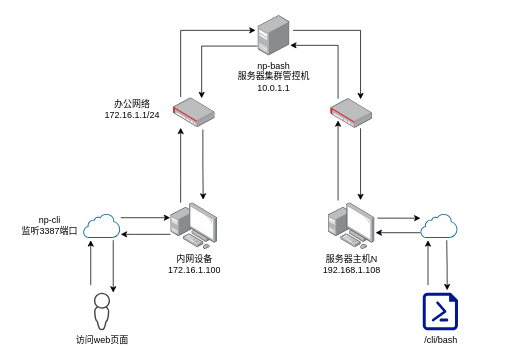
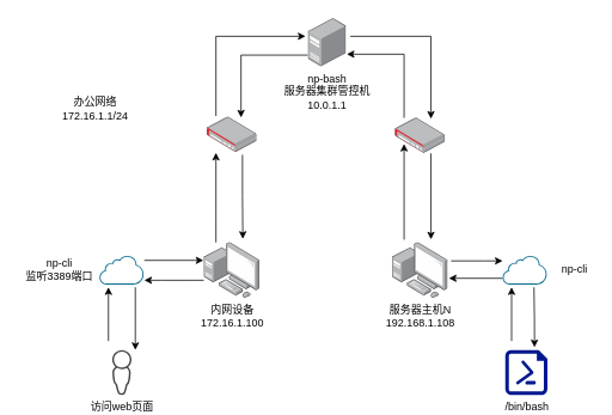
- <mxCell id="17" value="办公网络&lt;br&gt;172.16.1.1/24" style="text;html=1;resizable=0;autosize=1;align=center;verticalAlign=middle;points=[];fillColor=none;strokeColor=none;rounded=0;" parent="1" vertex="1"><mxGeometry x="130" y="131" width="90" height="30" as="geometry" /></mxCell>
+ <mxCell id="17" value="办公网络&lt;br&gt;172.16.1.1/24" style="text;html=1;resizable=0;autosize=1;align=center;verticalAlign=middle;points=[];fillColor=none;strokeColor=none;rounded=0;" parent="1" vertex="1"><mxGeometry x="60" y="106" width="90" height="30" as="geometry" /></mxCell>
- <mxCell id="23" value="np-cli&lt;br&gt;监听3387端口" style="text;html=1;resizable=0;autosize=1;align=center;verticalAlign=middle;points=[];fillColor=none;strokeColor=none;rounded=0;" parent="1" vertex="1"><mxGeometry x="20" y="285" width="90" height="30" as="geometry" /></mxCell>
+ <mxCell id="23" value="np-cli&lt;br&gt;监听3389端口" style="text;html=1;resizable=0;autosize=1;align=center;verticalAlign=middle;points=[];fillColor=none;strokeColor=none;rounded=0;" parent="1" vertex="1"><mxGeometry x="20" y="285" width="90" height="30" as="geometry" /></mxCell>
+ <mxCell id="27" value="np-cli" style="text;html=1;resizable=0;autosize=1;align=center;verticalAlign=middle;points=[];fillColor=none;strokeColor=none;rounded=0;" parent="1" vertex="1"><mxGeometry x="620" y="290" width="40" height="20" as="geometry" /></mxCell>
- <mxCell id="29" value="/cli/bash" style="sketch=0;aspect=fixed;pointerEvents=1;shadow=0;dashed=0;html=1;strokeColor=none;labelPosition=center;verticalLabelPosition=bottom;verticalAlign=top;align=center;fillColor=#00188D;shape=mxgraph.azure.powershell_file" vertex="1" parent="1"><mxGeometry x="563" y="390" width="47" height="50" as="geometry" /></mxCell>
+ <mxCell id="29" value="/bin/bash" style="sketch=0;aspect=fixed;pointerEvents=1;shadow=0;dashed=0;html=1;strokeColor=none;labelPosition=center;verticalLabelPosition=bottom;verticalAlign=top;align=center;fillColor=#00188D;shape=mxgraph.azure.powershell_file" vertex="1" parent="1"><mxGeometry x="563" y="390" width="47" height="50" as="geometry" /></mxCell>
